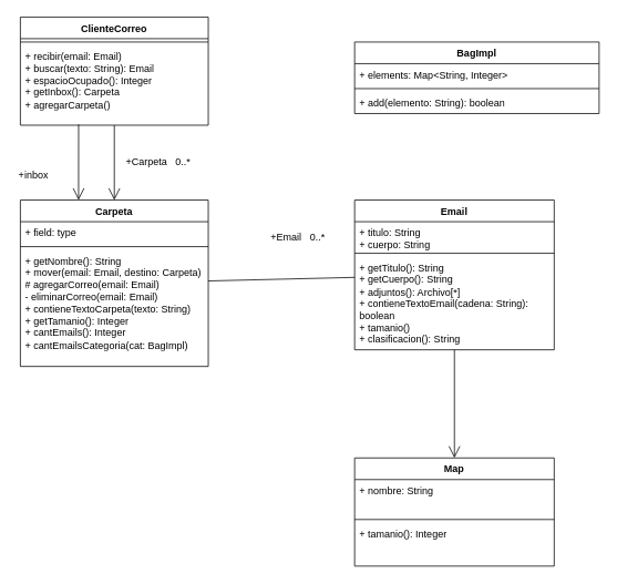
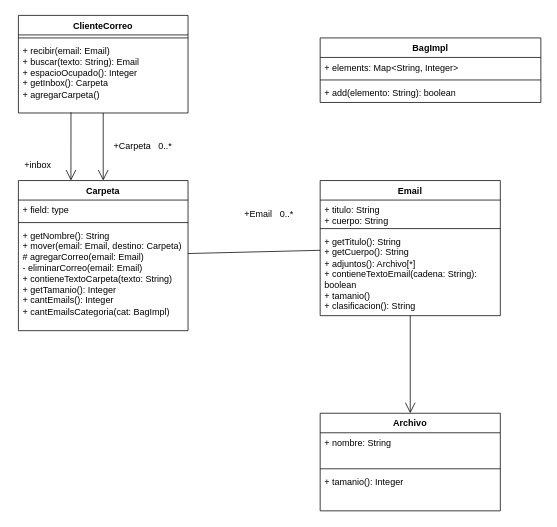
- <mxCell id="22" value="+inbox" style="text;strokeColor=none;align=center;fillColor=none;html=1;verticalAlign=middle;whiteSpace=wrap;rounded=0;" vertex="1" parent="1"><mxGeometry x="10" y="195" width="60" height="30" as="geometry" /></mxCell>
+ <mxCell id="22" value="+inbox" style="text;strokeColor=none;align=center;fillColor=none;html=1;verticalAlign=middle;whiteSpace=wrap;rounded=0;" vertex="1" parent="1"><mxGeometry x="20" y="205" width="60" height="30" as="geometry" /></mxCell>
- <mxCell id="13" value="Map" style="swimlane;fontStyle=1;align=center;verticalAlign=top;childLayout=stackLayout;horizontal=1;startSize=26;horizontalStack=0;resizeParent=1;resizeParentMax=0;resizeLast=0;collapsible=1;marginBottom=0;whiteSpace=wrap;html=1;" vertex="1" parent="1"><mxGeometry x="426" y="550" width="240" height="130" as="geometry" /></mxCell>
+ <mxCell id="13" value="Archivo" style="swimlane;fontStyle=1;align=center;verticalAlign=top;childLayout=stackLayout;horizontal=1;startSize=26;horizontalStack=0;resizeParent=1;resizeParentMax=0;resizeLast=0;collapsible=1;marginBottom=0;whiteSpace=wrap;html=1;" vertex="1" parent="1"><mxGeometry x="426" y="550" width="240" height="130" as="geometry" /></mxCell>
